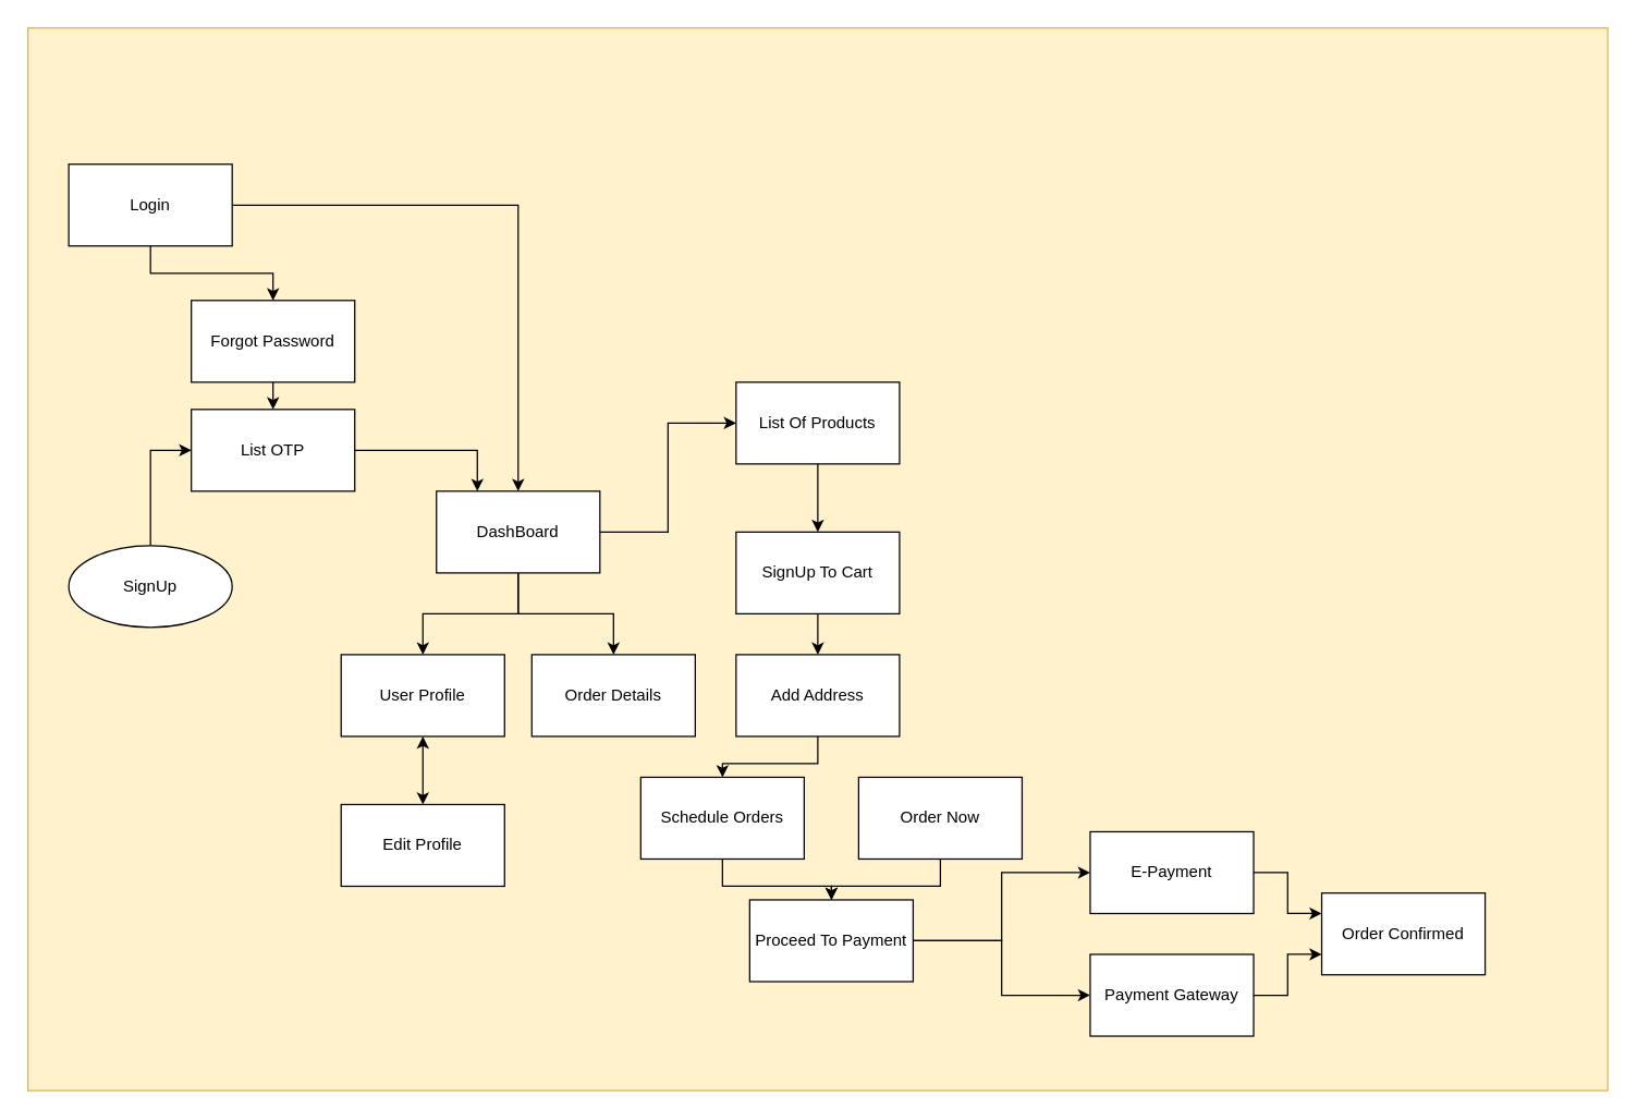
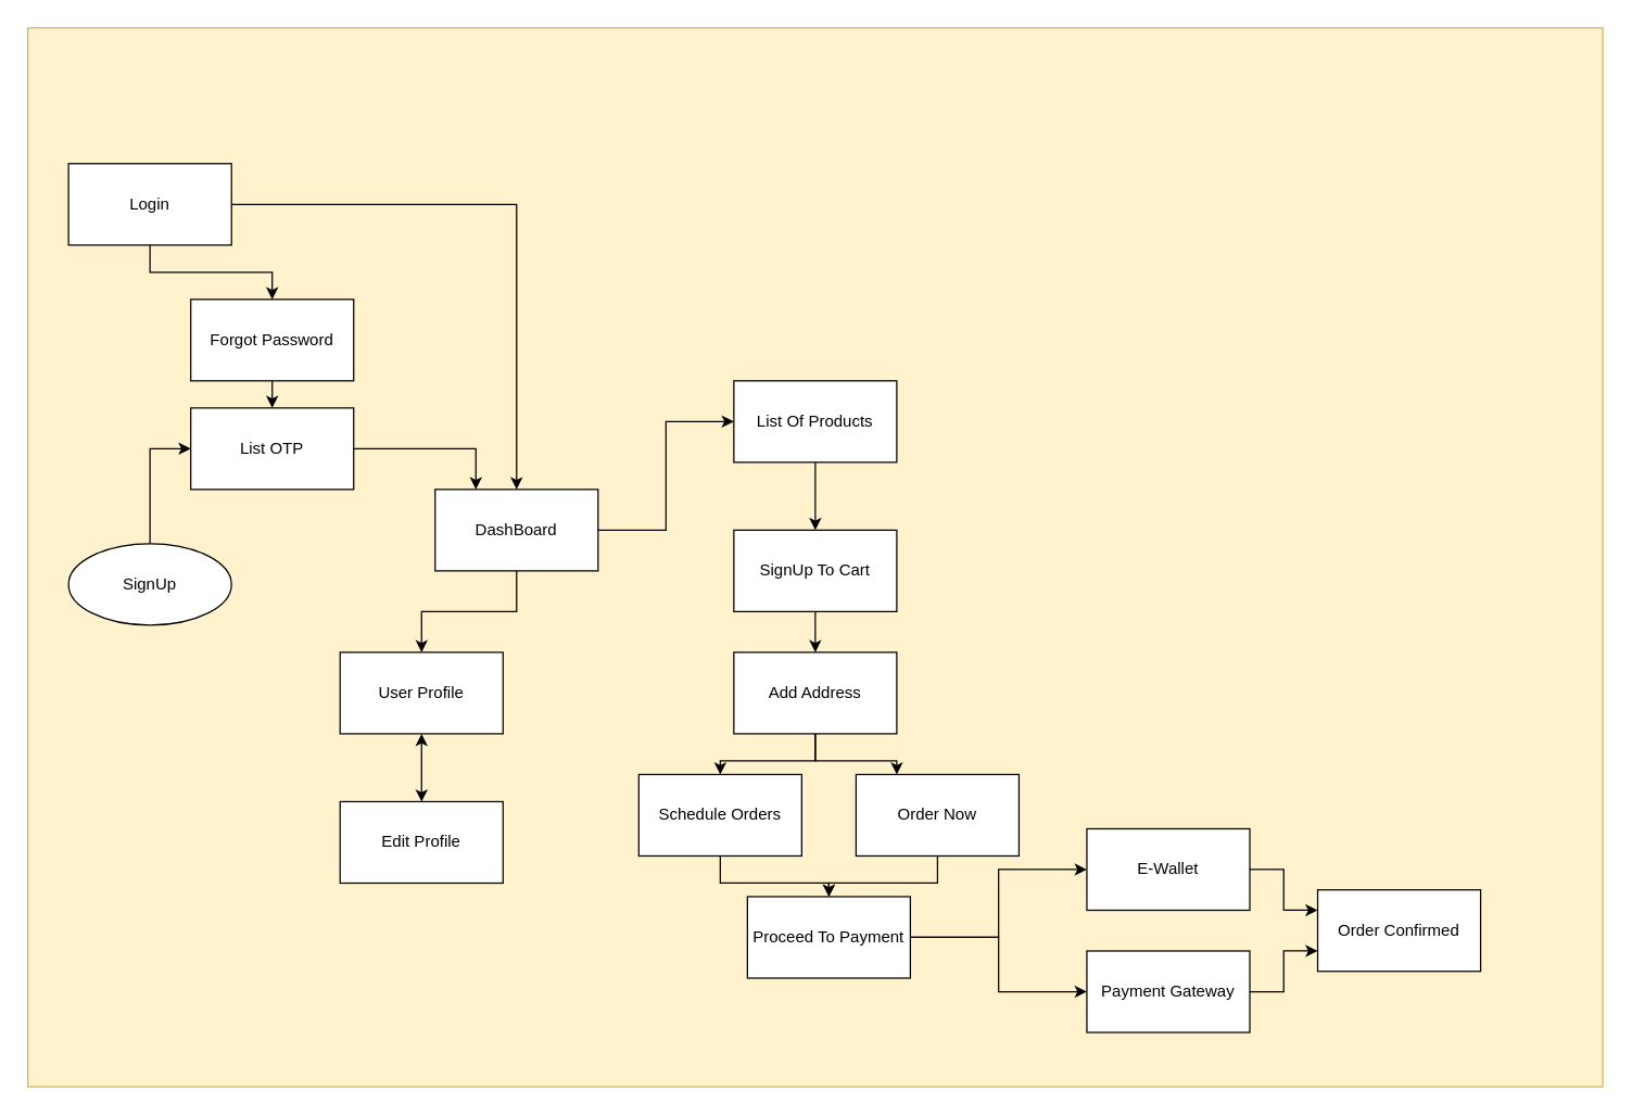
- <mxCell id="13" style="edgeStyle=orthogonalEdgeStyle;rounded=0;orthogonalLoop=1;jettySize=auto;html=1;" edge="1" parent="1" source="15" target="16"><mxGeometry relative="1" as="geometry" /></mxCell>
- <mxCell id="16" value="Order Details" style="rounded=0;whiteSpace=wrap;html=1;" vertex="1" parent="1"><mxGeometry x="390" y="480" width="120" height="60" as="geometry" /></mxCell>
+ <mxCell id="37" style="edgeStyle=orthogonalEdgeStyle;rounded=0;orthogonalLoop=1;jettySize=auto;html=1;entryX=0.25;entryY=0;entryDx=0;entryDy=0;" edge="1" parent="1" source="38" target="35"><mxGeometry relative="1" as="geometry" /></mxCell>
- <mxCell id="30" value="E-Payment" style="rounded=0;whiteSpace=wrap;html=1;" vertex="1" parent="1"><mxGeometry x="800" y="610" width="120" height="60" as="geometry" /></mxCell>
+ <mxCell id="30" value="E-Wallet" style="rounded=0;whiteSpace=wrap;html=1;" vertex="1" parent="1"><mxGeometry x="800" y="610" width="120" height="60" as="geometry" /></mxCell>
